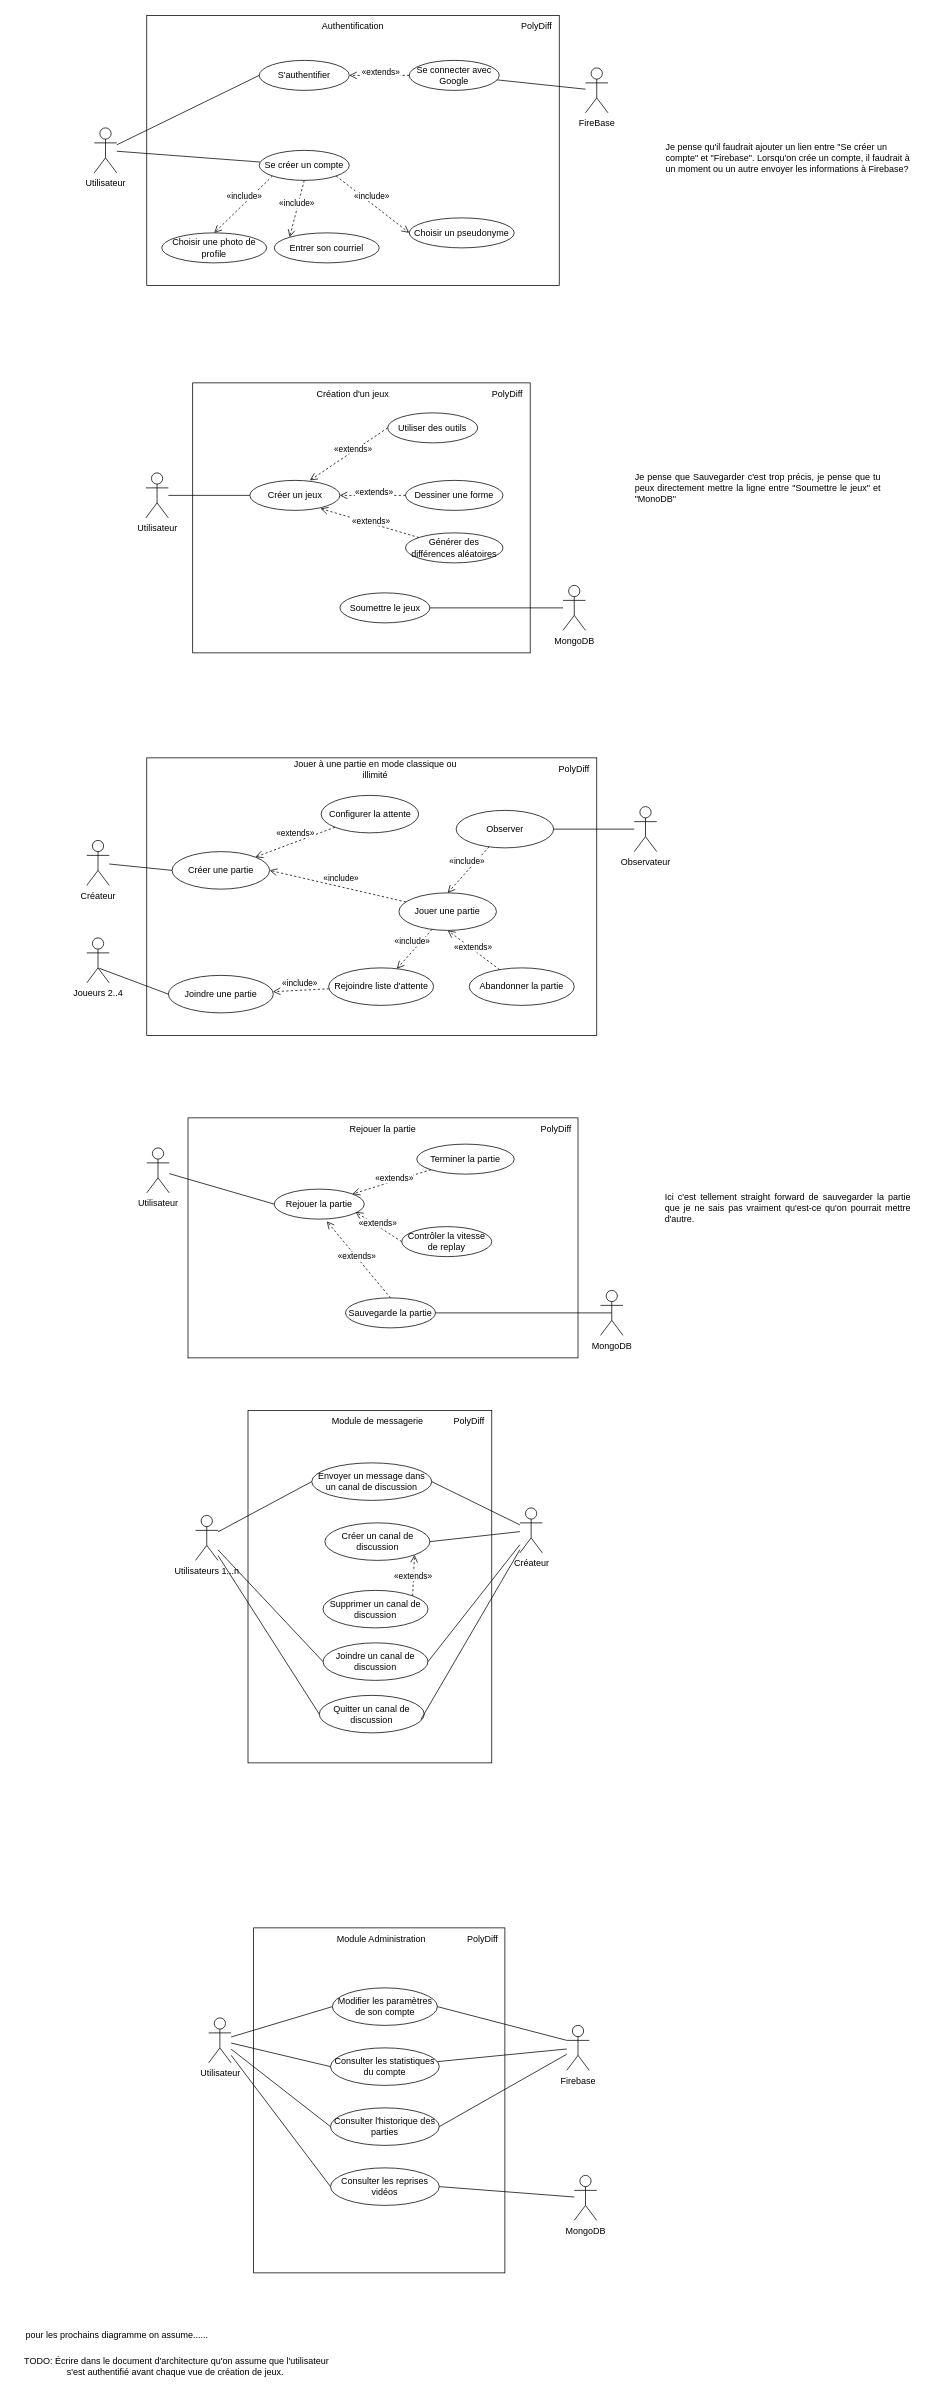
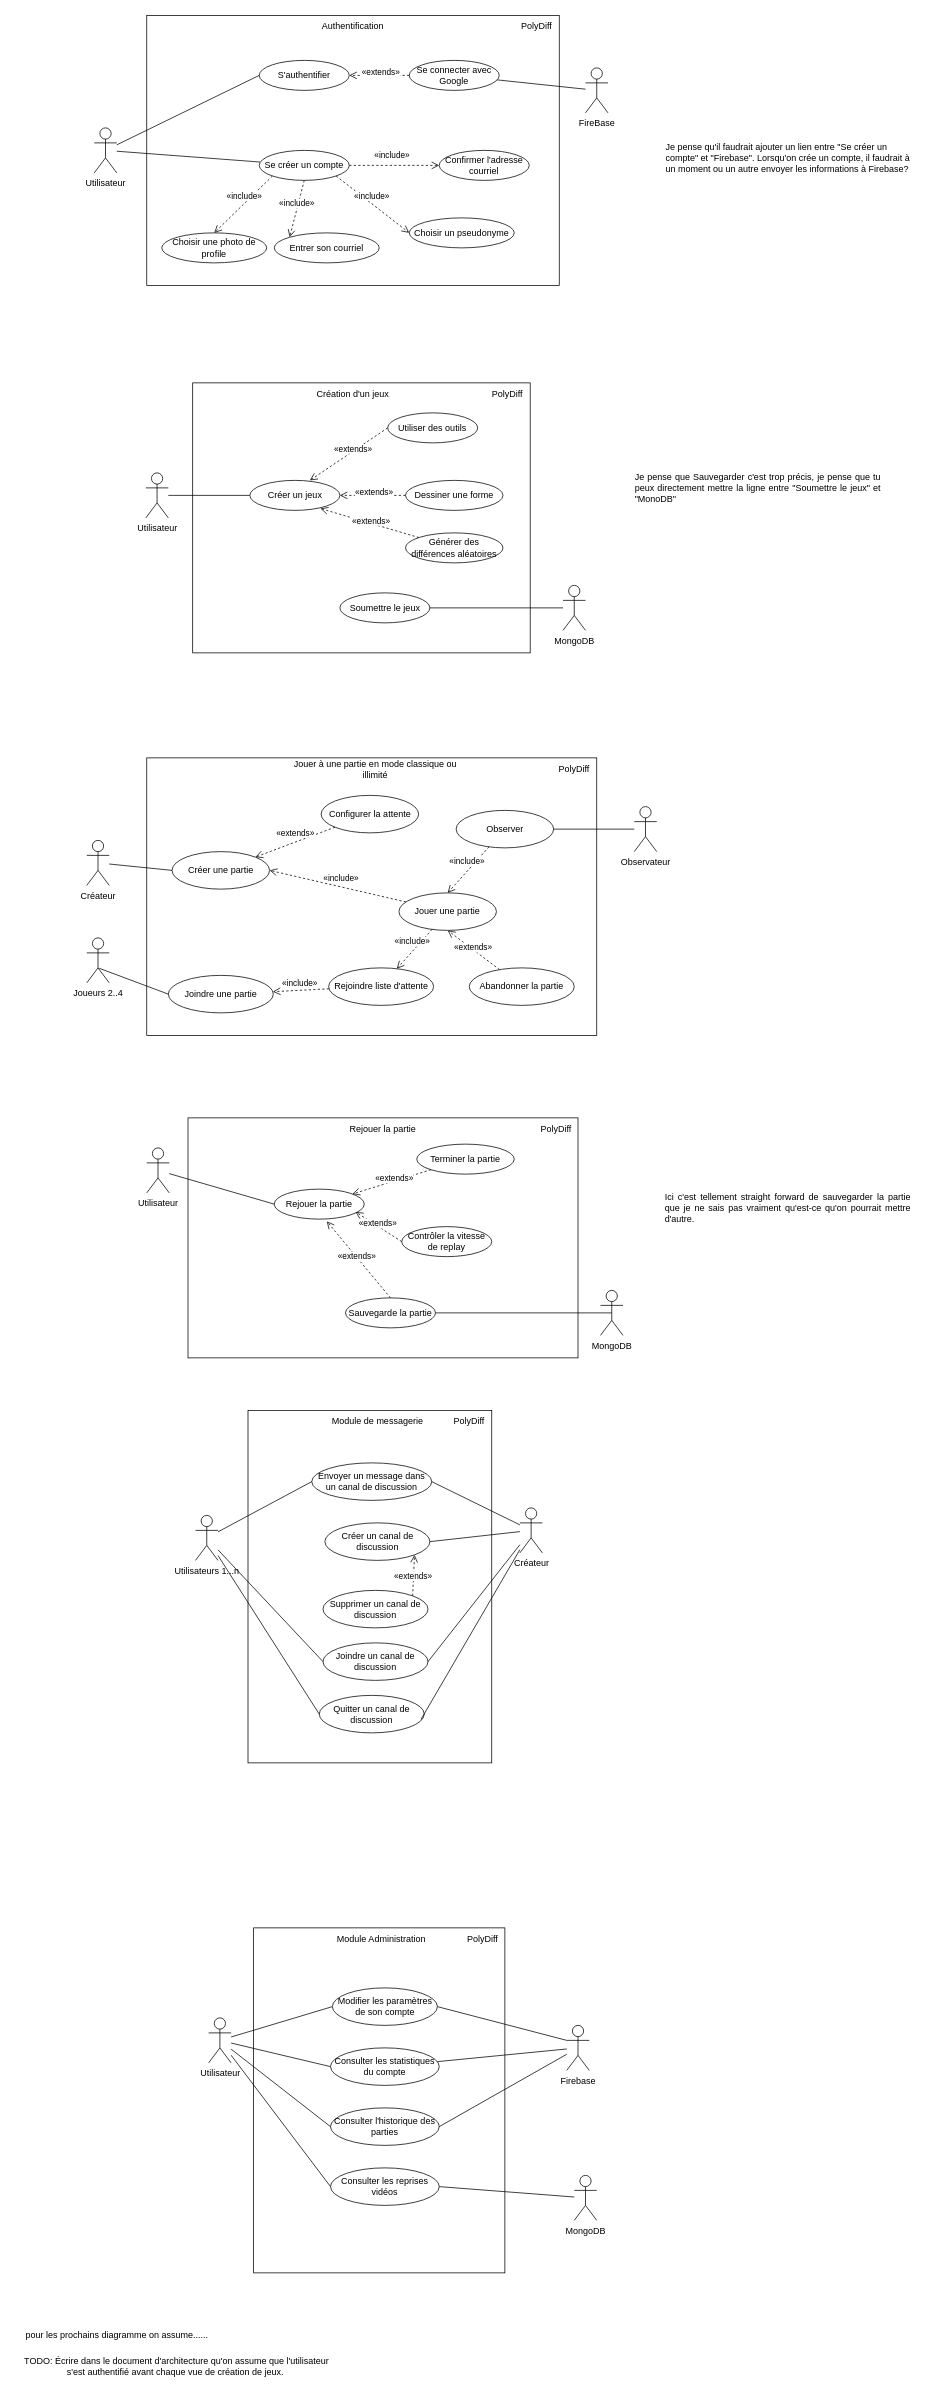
+ <mxCell id="16" value="«include»" style="html=1;verticalAlign=bottom;endArrow=open;dashed=1;endSize=8;curved=0;rounded=0;exitX=1;exitY=0.5;exitDx=0;exitDy=0;entryX=0;entryY=0.5;entryDx=0;entryDy=0;" parent="1" source="7" target="15" edge="1"><mxGeometry x="-0.048" y="5" relative="1" as="geometry"><mxPoint x="365" y="180" as="sourcePoint" /><mxPoint x="445" y="210" as="targetPoint" /><mxPoint as="offset" /></mxGeometry></mxCell>
+ <mxCell id="15" value="Confirmer l'adresse courriel" style="ellipse;whiteSpace=wrap;html=1;" parent="1" vertex="1"><mxGeometry x="585" y="200" width="120" height="40" as="geometry" /></mxCell>
